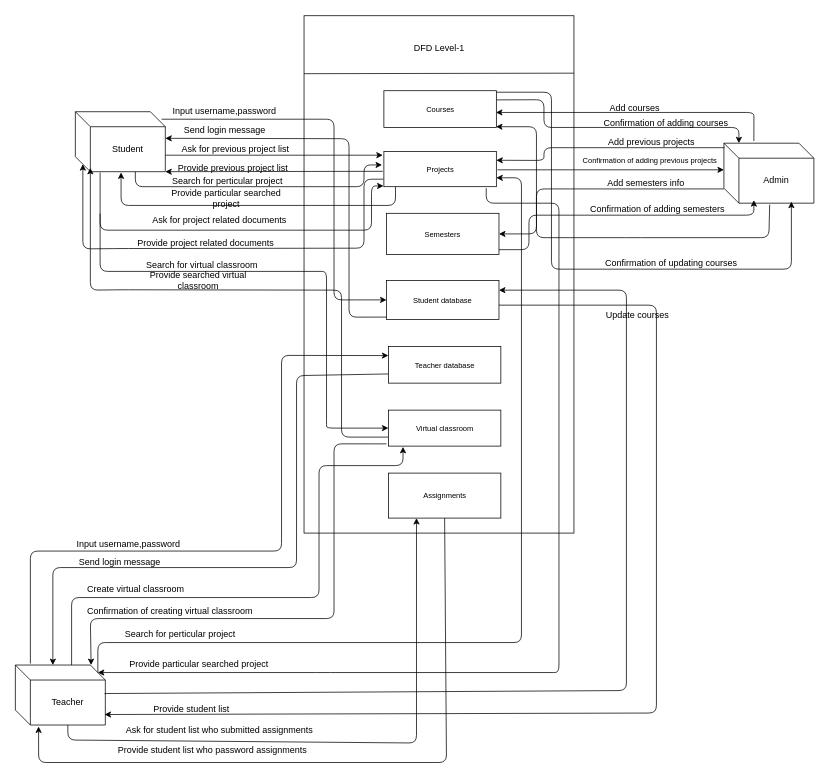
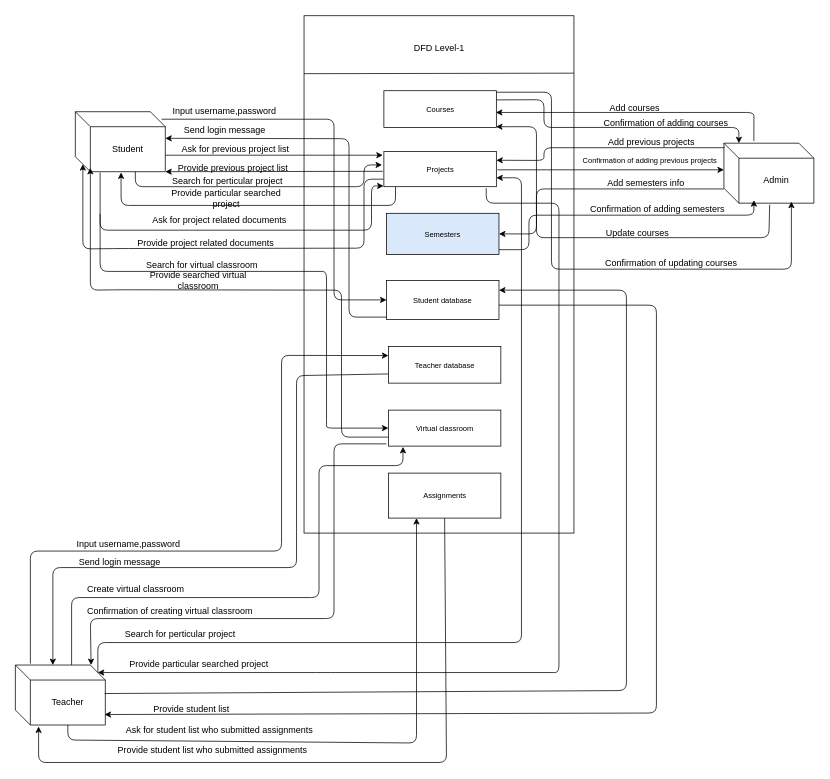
- <mxCell id="64" value="Semesters" style="rounded=0;whiteSpace=wrap;html=1;strokeColor=#000000;fillColor=#FFFFFF;fontSize=10;" vertex="1" parent="1"><mxGeometry x="515" y="283.5" width="150" height="55" as="geometry" /></mxCell>
+ <mxCell id="64" value="Semesters" style="rounded=0;whiteSpace=wrap;html=1;strokeColor=#000000;fillColor=#dae8fc;fontSize=10;" vertex="1" parent="1"><mxGeometry x="515" y="283.5" width="150" height="55" as="geometry" /></mxCell>
- <mxCell id="41" value="Update courses" style="text;html=1;" vertex="1" parent="1"><mxGeometry x="806" y="406" width="90" height="30" as="geometry" /></mxCell>
+ <mxCell id="41" value="Update courses" style="text;html=1;" vertex="1" parent="1"><mxGeometry x="806" y="296" width="90" height="30" as="geometry" /></mxCell>
- <mxCell id="61" value="Provide student list who password assignments" style="text;html=1;strokeColor=none;fillColor=none;align=center;verticalAlign=middle;whiteSpace=wrap;rounded=0;" vertex="1" parent="1"><mxGeometry x="153" y="990" width="260" height="20" as="geometry" /></mxCell>
+ <mxCell id="61" value="Provide student list who submitted assignments" style="text;html=1;strokeColor=none;fillColor=none;align=center;verticalAlign=middle;whiteSpace=wrap;rounded=0;" vertex="1" parent="1"><mxGeometry x="153" y="990" width="260" height="20" as="geometry" /></mxCell>
